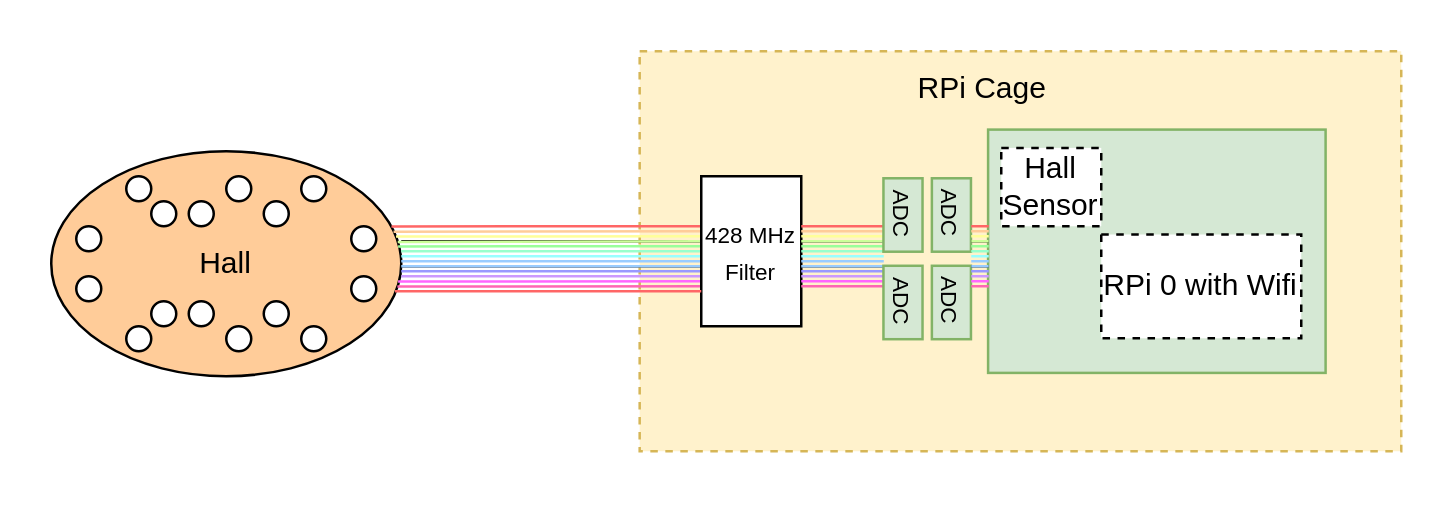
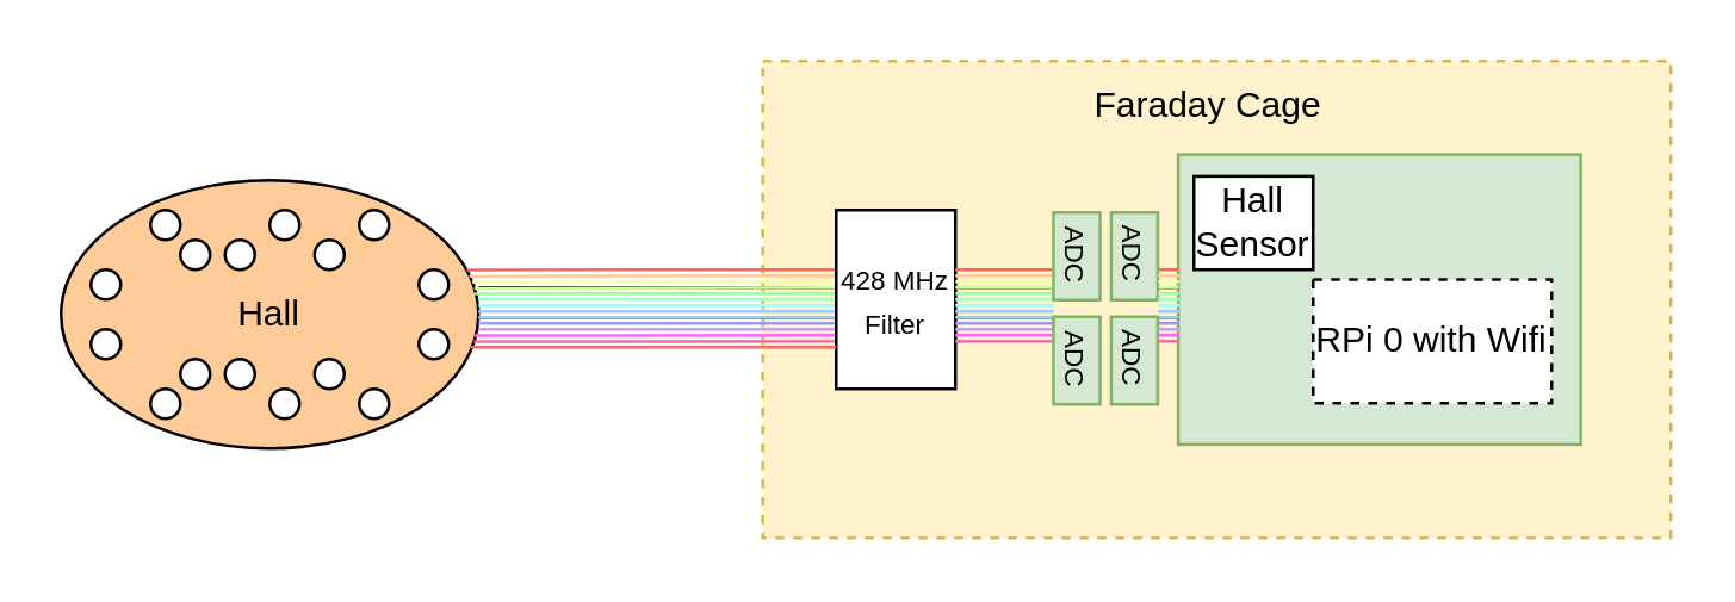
- <mxCell id="80" value="RPi Cage" style="text;strokeColor=none;fillColor=none;align=left;verticalAlign=middle;spacingLeft=4;spacingRight=4;overflow=hidden;points=[[0,0.5],[1,0.5]];portConstraint=eastwest;rotatable=0;whiteSpace=wrap;html=1;" vertex="1" parent="1"><mxGeometry x="360.69" y="20" width="94" height="30" as="geometry" /></mxCell>
+ <mxCell id="80" value="Faraday Cage" style="text;strokeColor=none;fillColor=none;align=left;verticalAlign=middle;spacingLeft=4;spacingRight=4;overflow=hidden;points=[[0,0.5],[1,0.5]];portConstraint=eastwest;rotatable=0;whiteSpace=wrap;html=1;" vertex="1" parent="1"><mxGeometry x="360.69" y="20" width="94" height="30" as="geometry" /></mxCell>
- <mxCell id="62" value="Hall Sensor" style="rounded=0;whiteSpace=wrap;html=1;dashed=1;" vertex="1" parent="1"><mxGeometry x="400" y="58.66" width="40" height="31.34" as="geometry" /></mxCell>
+ <mxCell id="62" value="Hall Sensor" style="rounded=0;whiteSpace=wrap;html=1;" vertex="1" parent="1"><mxGeometry x="400" y="58.66" width="40" height="31.34" as="geometry" /></mxCell>
